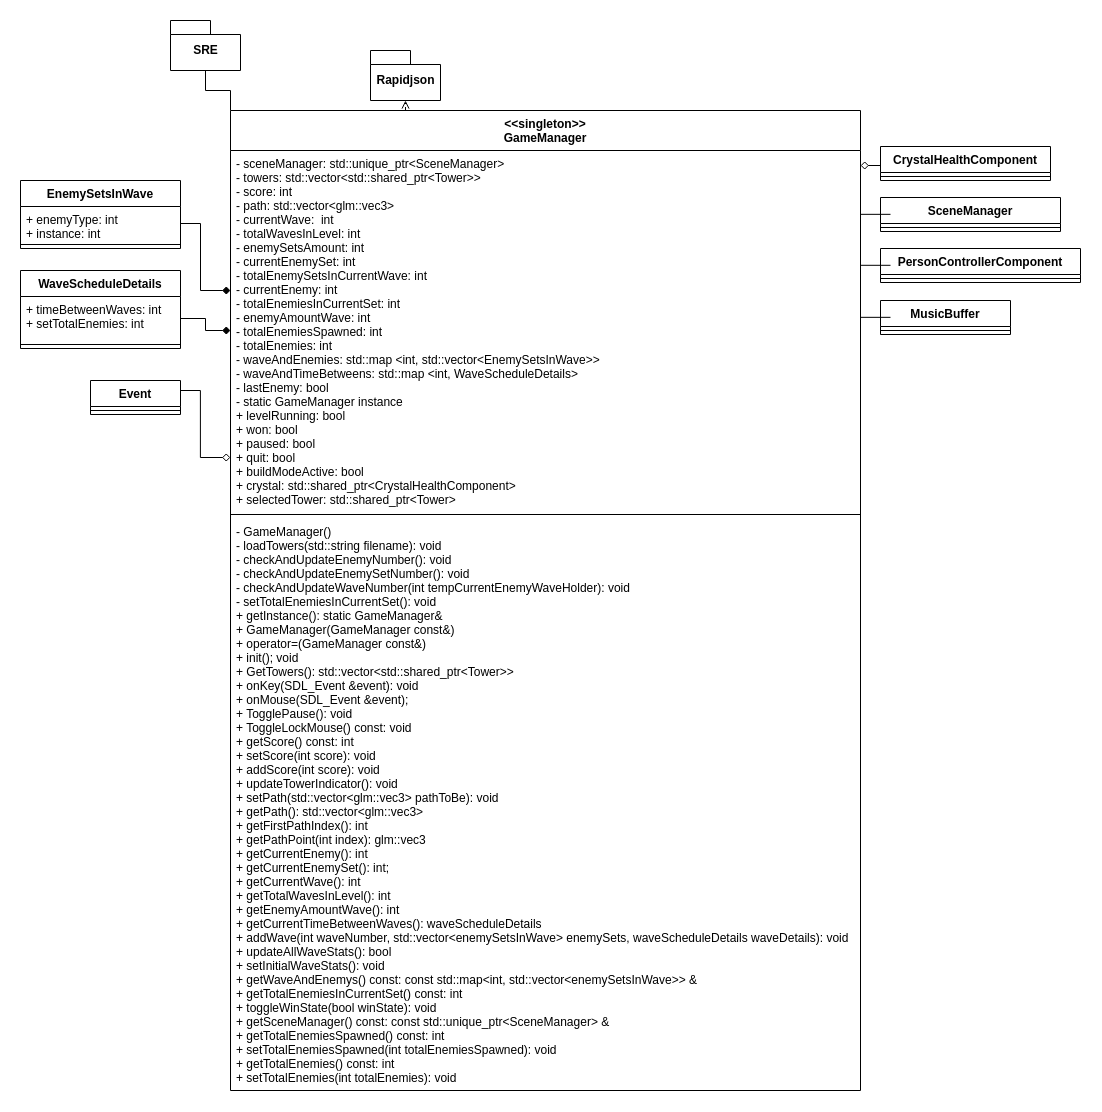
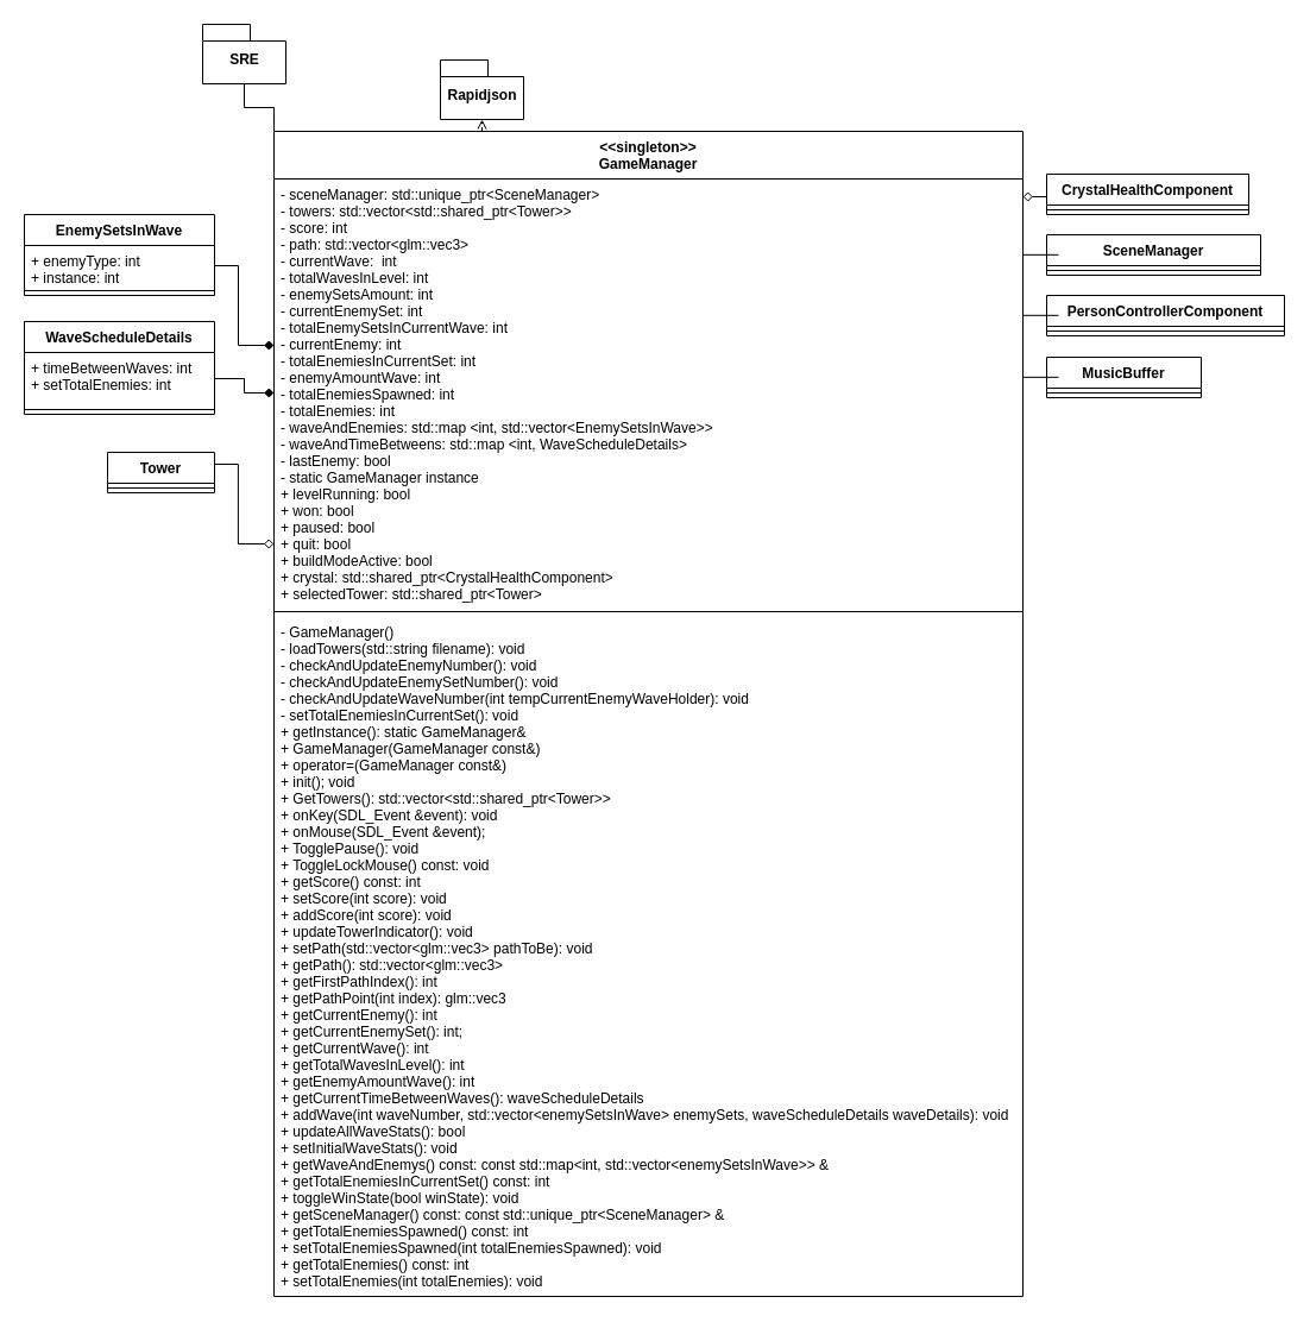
- <mxCell id="20" value="Event" style="swimlane;fontStyle=1;align=center;verticalAlign=top;childLayout=stackLayout;horizontal=1;startSize=26;horizontalStack=0;resizeParent=1;resizeParentMax=0;resizeLast=0;collapsible=1;marginBottom=0;" parent="1" vertex="1"><mxGeometry x="90" y="380" width="90" height="34" as="geometry" /></mxCell>
+ <mxCell id="20" value="Tower" style="swimlane;fontStyle=1;align=center;verticalAlign=top;childLayout=stackLayout;horizontal=1;startSize=26;horizontalStack=0;resizeParent=1;resizeParentMax=0;resizeLast=0;collapsible=1;marginBottom=0;" parent="1" vertex="1"><mxGeometry x="90" y="380" width="90" height="34" as="geometry" /></mxCell>
